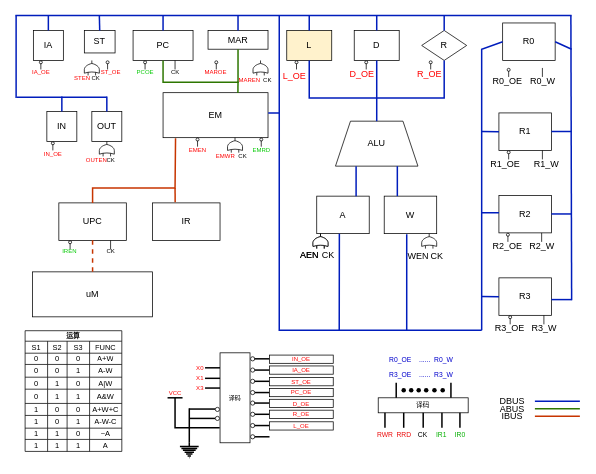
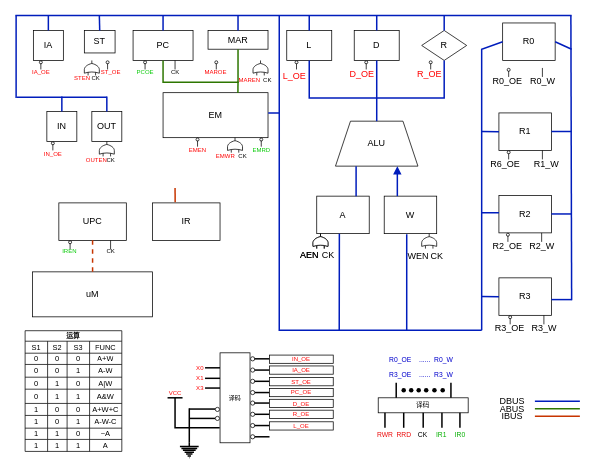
- <mxCell id="10" value="L" style="rounded=0;whiteSpace=wrap;html=1;fillColor=#fff2cc;" parent="1" vertex="1"><mxGeometry x="382" y="40" width="60" height="40" as="geometry" /></mxCell>
+ <mxCell id="10" value="L" style="rounded=0;whiteSpace=wrap;html=1;" parent="1" vertex="1"><mxGeometry x="382" y="40" width="60" height="40" as="geometry" /></mxCell>
- <mxCell id="59" value="R1_OE" style="text;html=1;align=center;verticalAlign=middle;resizable=0;points=[];autosize=1;strokeColor=none;fillColor=none;" parent="1" vertex="1"><mxGeometry x="643" y="203" width="60" height="30" as="geometry" /></mxCell>
+ <mxCell id="59" value="R6_OE" style="text;html=1;align=center;verticalAlign=middle;resizable=0;points=[];autosize=1;strokeColor=none;fillColor=none;" parent="1" vertex="1"><mxGeometry x="643" y="203" width="60" height="30" as="geometry" /></mxCell>
- <mxCell id="51" value="" style="endArrow=none;html=1;rounded=0;strokeWidth=2;fillColor=#0050ef;strokeColor=#001DBC;entryX=0.75;entryY=1;entryDx=0;entryDy=0;exitX=0.25;exitY=0;exitDx=0;exitDy=0;" parent="1" source="19" target="17" edge="1"><mxGeometry width="50" height="50" relative="1" as="geometry"><mxPoint x="527" y="268" as="sourcePoint" /><mxPoint x="527" y="228" as="targetPoint" /></mxGeometry></mxCell>
+ <mxCell id="51" value="" style="endArrow=block;html=1;rounded=0;strokeWidth=2;fillColor=#0050ef;strokeColor=#001DBC;entryX=0.75;entryY=1;entryDx=0;entryDy=0;exitX=0.25;exitY=0;exitDx=0;exitDy=0;" parent="1" source="19" target="17" edge="1"><mxGeometry width="50" height="50" relative="1" as="geometry"><mxPoint x="527" y="268" as="sourcePoint" /><mxPoint x="527" y="228" as="targetPoint" /></mxGeometry></mxCell>
- <mxCell id="21" value="" style="endArrow=none;html=1;rounded=0;strokeWidth=2;exitX=0.5;exitY=0;exitDx=0;exitDy=0;entryX=0.119;entryY=1.014;entryDx=0;entryDy=0;fillColor=#fa6800;strokeColor=#C73500;entryPerimeter=0;" parent="1" source="9" target="8" edge="1"><mxGeometry width="50" height="50" relative="1" as="geometry"><mxPoint x="118" y="270" as="sourcePoint" /><mxPoint x="233" y="235" as="targetPoint" /><Array as="points"><mxPoint x="123" y="250" /><mxPoint x="193" y="250" /><mxPoint x="233" y="250" /></Array></mxGeometry></mxCell>
